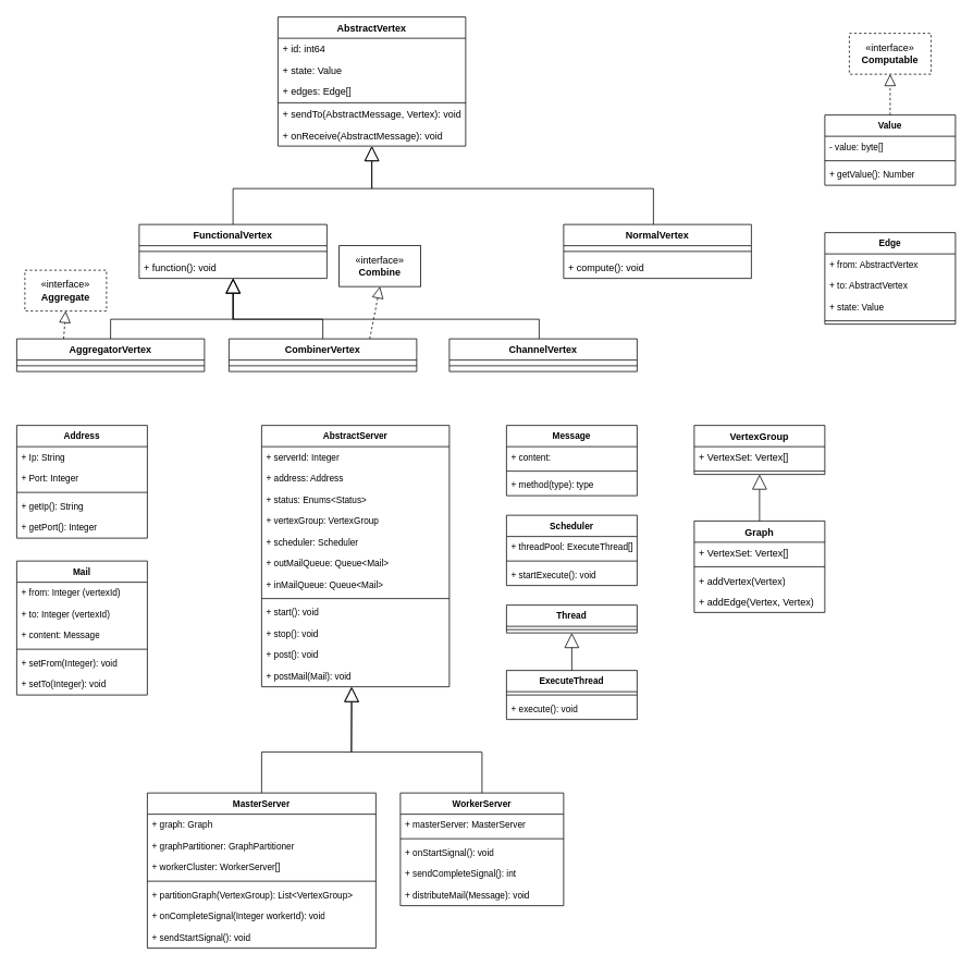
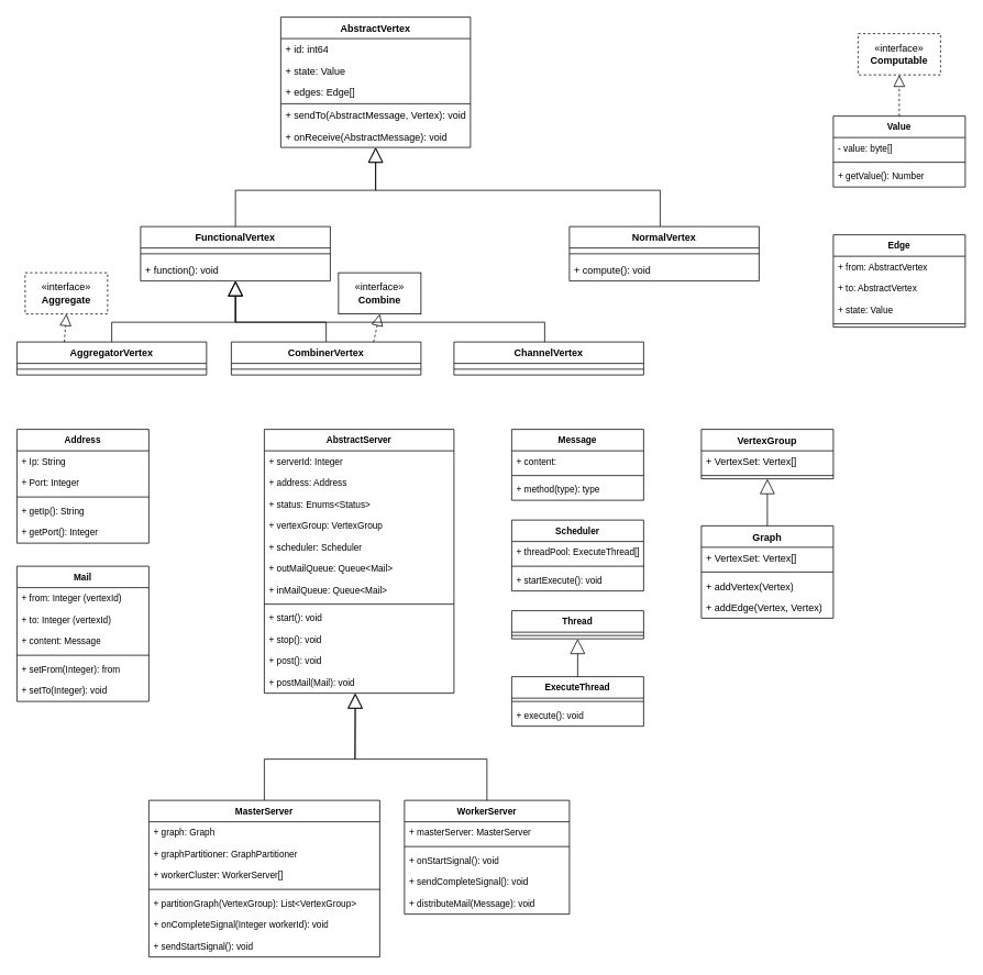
- <mxCell id="26" value="«interface»&lt;br&gt;&lt;b&gt;Combine&lt;/b&gt;" style="html=1;whiteSpace=wrap;" parent="1" vertex="1"><mxGeometry x="415" y="300" width="100" height="50" as="geometry" /></mxCell>
+ <mxCell id="26" value="«interface»&lt;br&gt;&lt;b&gt;Combine&lt;/b&gt;" style="html=1;whiteSpace=wrap;" parent="1" vertex="1"><mxGeometry x="410" y="330" width="100" height="50" as="geometry" /></mxCell>
- <mxCell id="97" value="+ setFrom(Integer): void" style="text;strokeColor=none;fillColor=none;align=left;verticalAlign=top;spacingLeft=4;spacingRight=4;overflow=hidden;rotatable=0;points=[[0,0.5],[1,0.5]];portConstraint=eastwest;whiteSpace=wrap;html=1;fontSize=11;fontFamily=Helvetica;fontColor=default;" parent="92" vertex="1"><mxGeometry y="112" width="160" height="26" as="geometry" /></mxCell>
+ <mxCell id="97" value="+ setFrom(Integer): from" style="text;strokeColor=none;fillColor=none;align=left;verticalAlign=top;spacingLeft=4;spacingRight=4;overflow=hidden;rotatable=0;points=[[0,0.5],[1,0.5]];portConstraint=eastwest;whiteSpace=wrap;html=1;fontSize=11;fontFamily=Helvetica;fontColor=default;" parent="92" vertex="1"><mxGeometry y="112" width="160" height="26" as="geometry" /></mxCell>
- <mxCell id="71" value="+ sendCompleteSignal(): int" style="text;strokeColor=none;fillColor=none;align=left;verticalAlign=top;spacingLeft=4;spacingRight=4;overflow=hidden;rotatable=0;points=[[0,0.5],[1,0.5]];portConstraint=eastwest;whiteSpace=wrap;html=1;fontSize=11;fontFamily=Helvetica;fontColor=default;" parent="67" vertex="1"><mxGeometry y="86" width="200" height="26" as="geometry" /></mxCell>
+ <mxCell id="71" value="+ sendCompleteSignal(): void" style="text;strokeColor=none;fillColor=none;align=left;verticalAlign=top;spacingLeft=4;spacingRight=4;overflow=hidden;rotatable=0;points=[[0,0.5],[1,0.5]];portConstraint=eastwest;whiteSpace=wrap;html=1;fontSize=11;fontFamily=Helvetica;fontColor=default;" parent="67" vertex="1"><mxGeometry y="86" width="200" height="26" as="geometry" /></mxCell>
